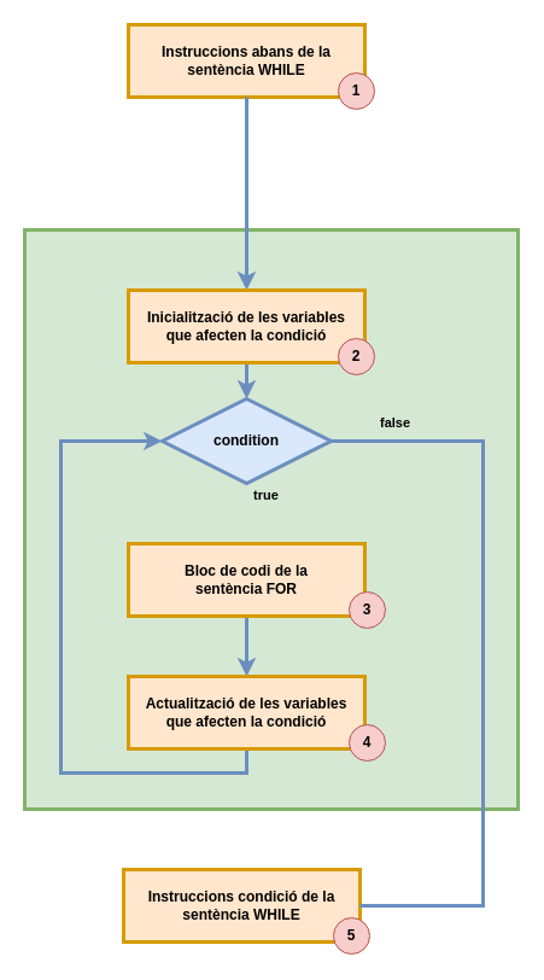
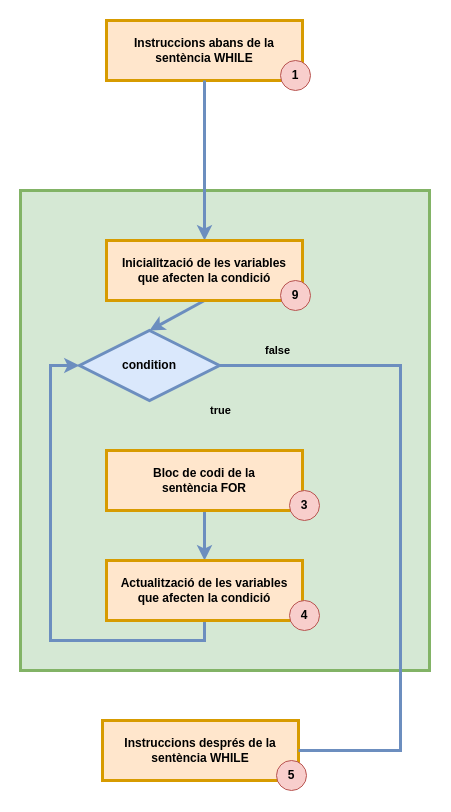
- <mxCell id="16" value="&lt;span&gt;2&lt;/span&gt;" style="ellipse;whiteSpace=wrap;html=1;aspect=fixed;fillColor=#f8cecc;strokeColor=#b85450;fontStyle=1" vertex="1" parent="1"><mxGeometry x="280" y="280" width="30" height="30" as="geometry" /></mxCell>
+ <mxCell id="16" value="&lt;span&gt;9&lt;/span&gt;" style="ellipse;whiteSpace=wrap;html=1;aspect=fixed;fillColor=#f8cecc;strokeColor=#b85450;fontStyle=1" vertex="1" parent="1"><mxGeometry x="280" y="280" width="30" height="30" as="geometry" /></mxCell>
- <mxCell id="3" value="&lt;b&gt;condition&lt;/b&gt;" style="strokeWidth=3;html=1;shape=mxgraph.flowchart.decision;whiteSpace=wrap;fillColor=#dae8fc;strokeColor=#6c8ebf;" vertex="1" parent="1"><mxGeometry x="134" y="330" width="140" height="70" as="geometry" /></mxCell>
+ <mxCell id="3" value="&lt;b&gt;condition&lt;/b&gt;" style="strokeWidth=3;html=1;shape=mxgraph.flowchart.decision;whiteSpace=wrap;fillColor=#dae8fc;strokeColor=#6c8ebf;" vertex="1" parent="1"><mxGeometry x="79" y="330" width="140" height="70" as="geometry" /></mxCell>
- <mxCell id="6" value="&lt;b&gt;Instruccions condició de la sentència WHILE&lt;br&gt;&lt;/b&gt;" style="rounded=0;whiteSpace=wrap;html=1;fillColor=#ffe6cc;strokeColor=#d79b00;strokeWidth=3;" vertex="1" parent="1"><mxGeometry x="102" y="720" width="196" height="60" as="geometry" /></mxCell>
+ <mxCell id="6" value="&lt;b&gt;Instruccions després de la sentència WHILE&lt;br&gt;&lt;/b&gt;" style="rounded=0;whiteSpace=wrap;html=1;fillColor=#ffe6cc;strokeColor=#d79b00;strokeWidth=3;" vertex="1" parent="1"><mxGeometry x="102" y="720" width="196" height="60" as="geometry" /></mxCell>
